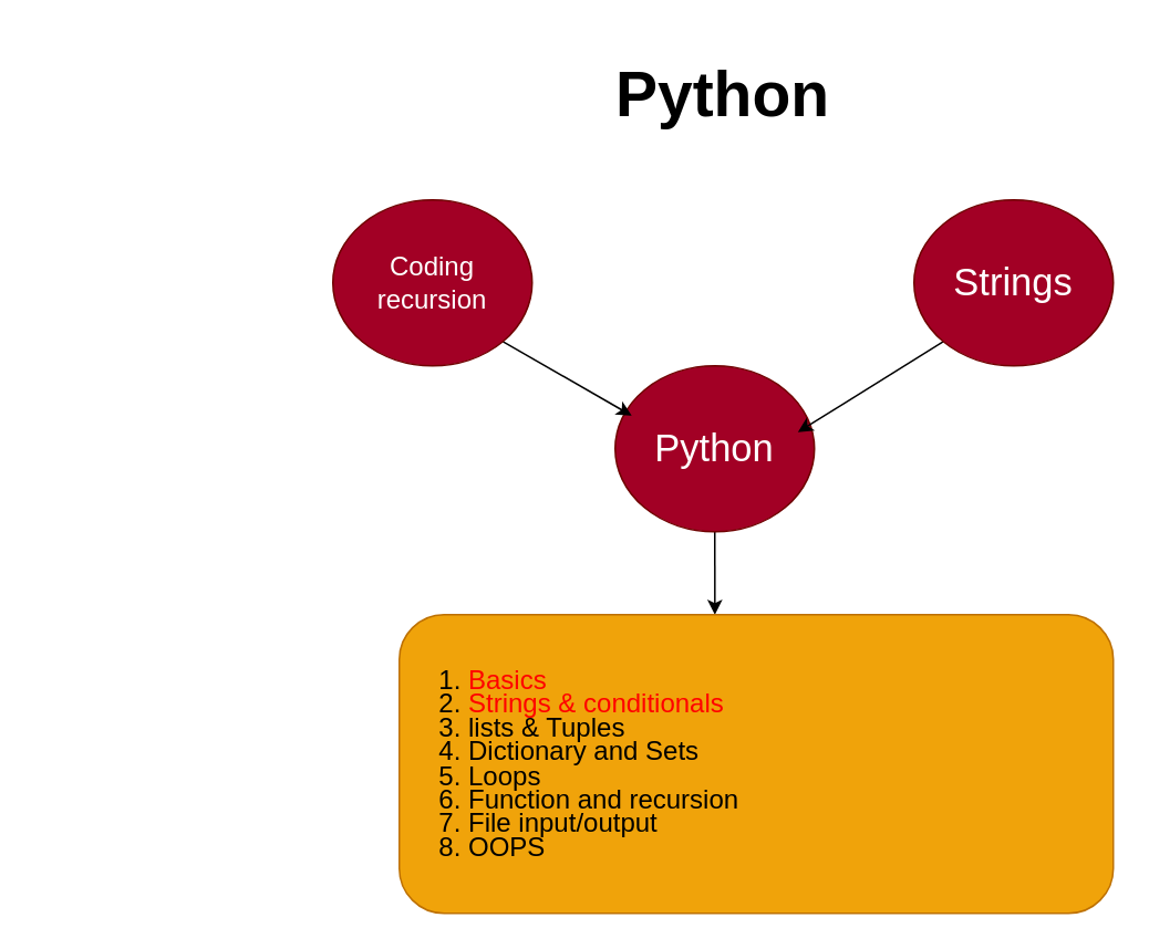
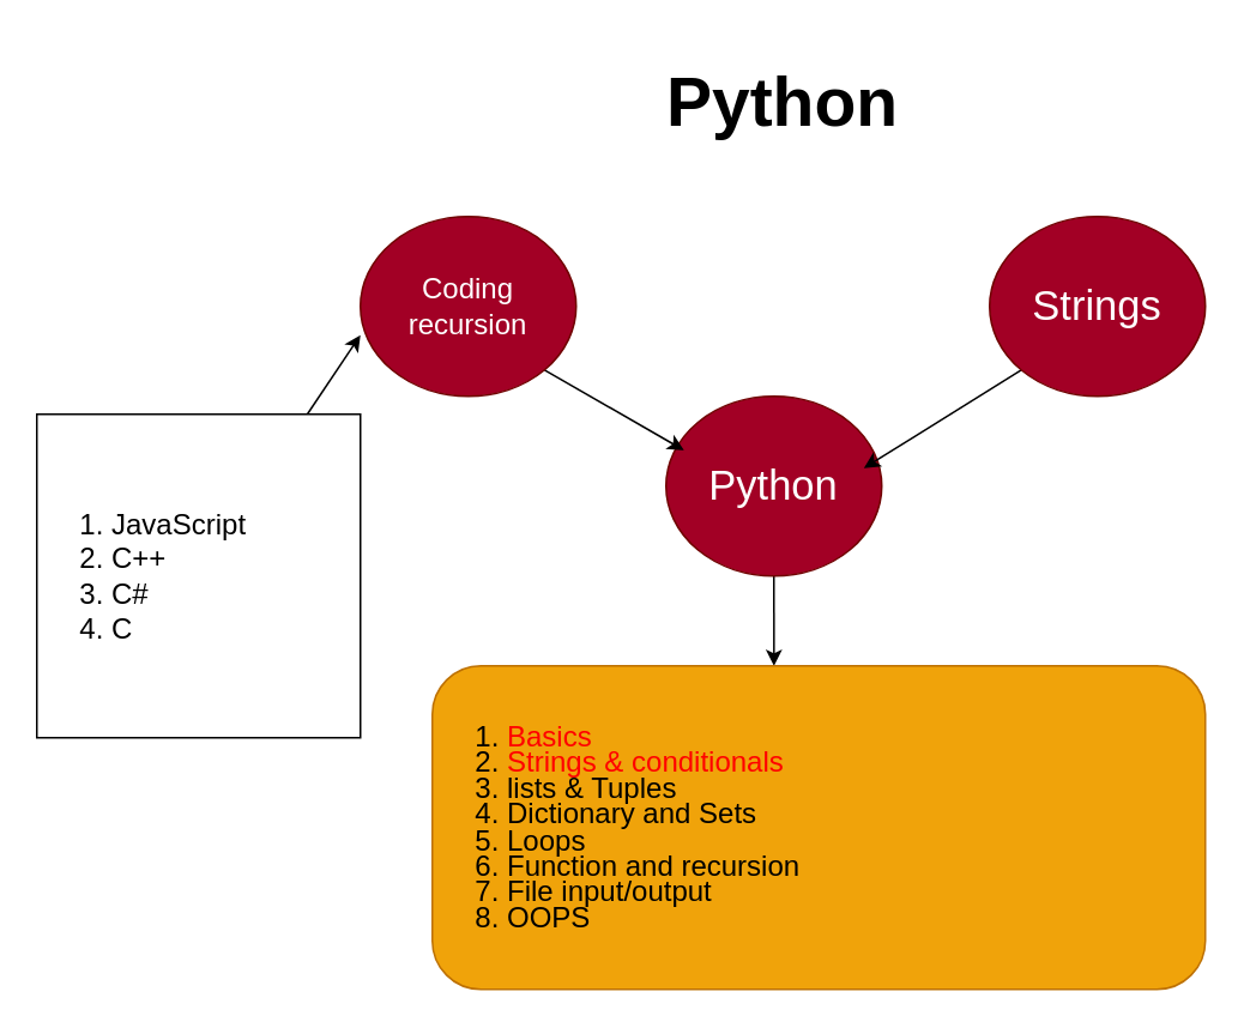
+ <mxCell id="9" style="edgeStyle=none;html=1;entryX=0;entryY=0.66;entryDx=0;entryDy=0;entryPerimeter=0;fontSize=16;" edge="1" parent="1" source="10" target="6"><mxGeometry relative="1" as="geometry" /></mxCell>
+ <mxCell id="10" value="&lt;ol&gt;&lt;li&gt;JavaScript&lt;/li&gt;&lt;li&gt;C++&lt;/li&gt;&lt;li&gt;C#&lt;/li&gt;&lt;li&gt;C&lt;/li&gt;&lt;/ol&gt;" style="whiteSpace=wrap;html=1;aspect=fixed;fontSize=16;align=left;" vertex="1" parent="1"><mxGeometry x="20" y="230" width="180" height="180" as="geometry" /></mxCell>
